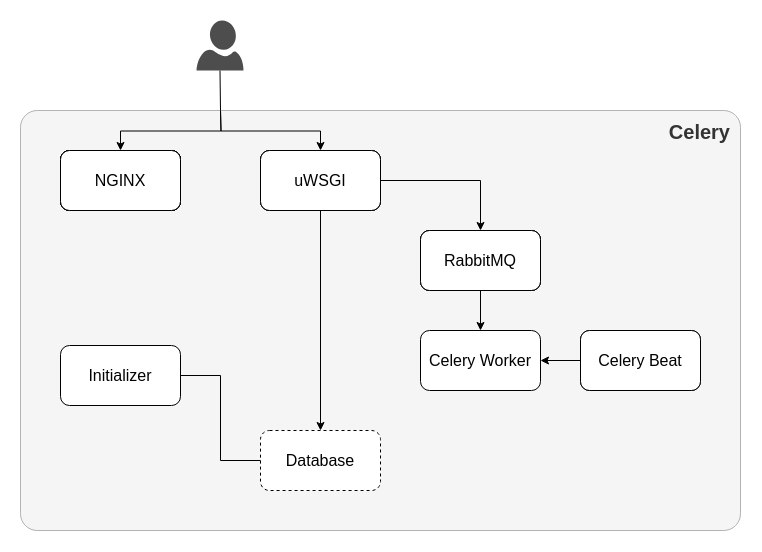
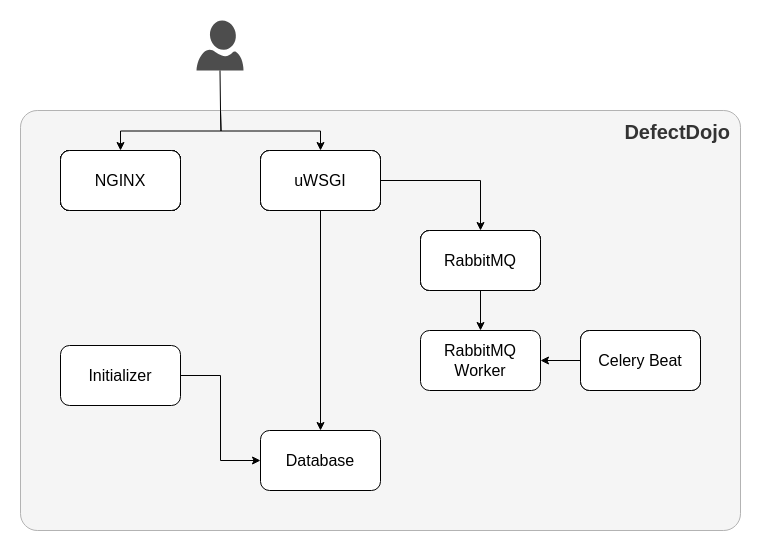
- <mxCell id="2" value="&lt;b style=&quot;font-size: 20px;&quot;&gt;Celery&lt;/b&gt;" style="rounded=1;whiteSpace=wrap;html=1;arcSize=4;fillColor=#f5f5f5;fontSize=20;align=right;verticalAlign=top;spacing=5;spacingRight=5;fontColor=#333333;strokeColor=#B3B3B3;" parent="1" vertex="1"><mxGeometry x="20" y="110" width="720" height="420" as="geometry" /></mxCell>
+ <mxCell id="2" value="&lt;b style=&quot;font-size: 20px;&quot;&gt;DefectDojo&lt;/b&gt;" style="rounded=1;whiteSpace=wrap;html=1;arcSize=4;fillColor=#f5f5f5;fontSize=20;align=right;verticalAlign=top;spacing=5;spacingRight=5;fontColor=#333333;strokeColor=#B3B3B3;" parent="1" vertex="1"><mxGeometry x="20" y="110" width="720" height="420" as="geometry" /></mxCell>
- <mxCell id="7" value="Celery Worker" style="rounded=1;whiteSpace=wrap;html=1;fontSize=16;" parent="1" vertex="1"><mxGeometry x="420" y="330" width="120" height="60" as="geometry" /></mxCell>
+ <mxCell id="7" value="RabbitMQ Worker" style="rounded=1;whiteSpace=wrap;html=1;fontSize=16;" parent="1" vertex="1"><mxGeometry x="420" y="330" width="120" height="60" as="geometry" /></mxCell>
- <mxCell id="27" style="edgeStyle=orthogonalEdgeStyle;rounded=0;orthogonalLoop=1;jettySize=auto;html=1;exitX=1;exitY=0.5;exitDx=0;exitDy=0;entryX=0;entryY=0.5;entryDx=0;entryDy=0;fontSize=16;endArrow=none;" edge="1" parent="1" source="26" target="6"><mxGeometry relative="1" as="geometry"><mxPoint x="490" y="300" as="sourcePoint" /><mxPoint x="490" y="340" as="targetPoint" /></mxGeometry></mxCell>
+ <mxCell id="27" style="edgeStyle=orthogonalEdgeStyle;rounded=0;orthogonalLoop=1;jettySize=auto;html=1;exitX=1;exitY=0.5;exitDx=0;exitDy=0;entryX=0;entryY=0.5;entryDx=0;entryDy=0;fontSize=16;" edge="1" parent="1" source="26" target="6"><mxGeometry relative="1" as="geometry"><mxPoint x="490" y="300" as="sourcePoint" /><mxPoint x="490" y="340" as="targetPoint" /></mxGeometry></mxCell>
- <mxCell id="6" value="Database" style="rounded=1;whiteSpace=wrap;html=1;fontSize=16;dashed=1;" parent="1" vertex="1"><mxGeometry x="260" y="430" width="120" height="60" as="geometry" /></mxCell>
+ <mxCell id="6" value="Database" style="rounded=1;whiteSpace=wrap;html=1;fontSize=16;" parent="1" vertex="1"><mxGeometry x="260" y="430" width="120" height="60" as="geometry" /></mxCell>
